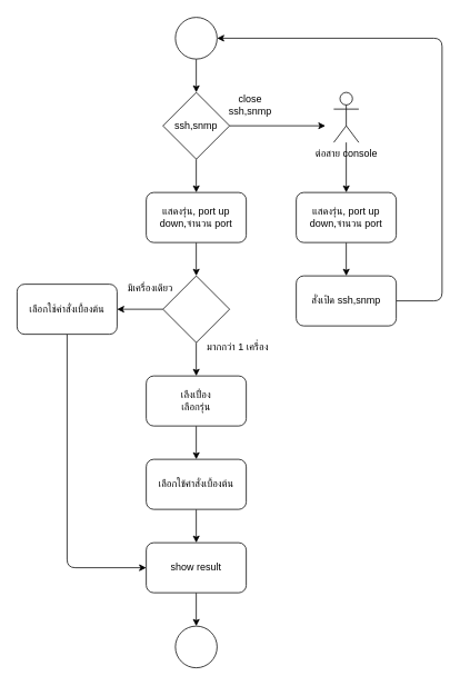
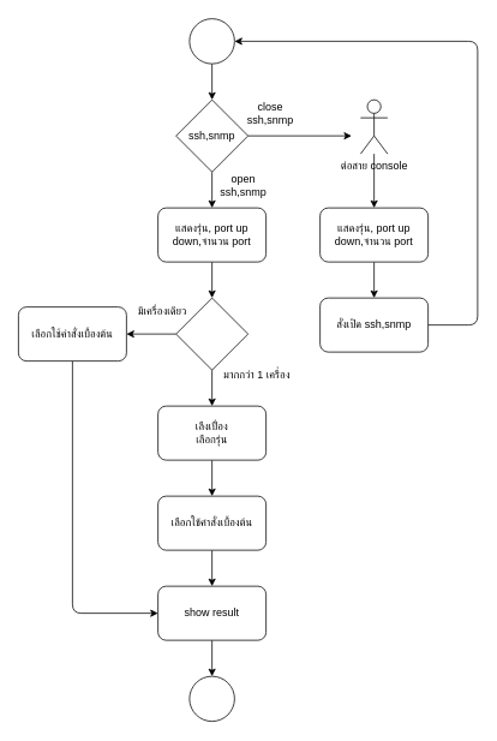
+ <mxCell id="11" value="open ssh,snmp" style="text;html=1;strokeColor=none;fillColor=none;align=center;verticalAlign=middle;whiteSpace=wrap;rounded=0;" vertex="1" parent="1"><mxGeometry x="240" y="190" width="60" height="30" as="geometry" /></mxCell>
